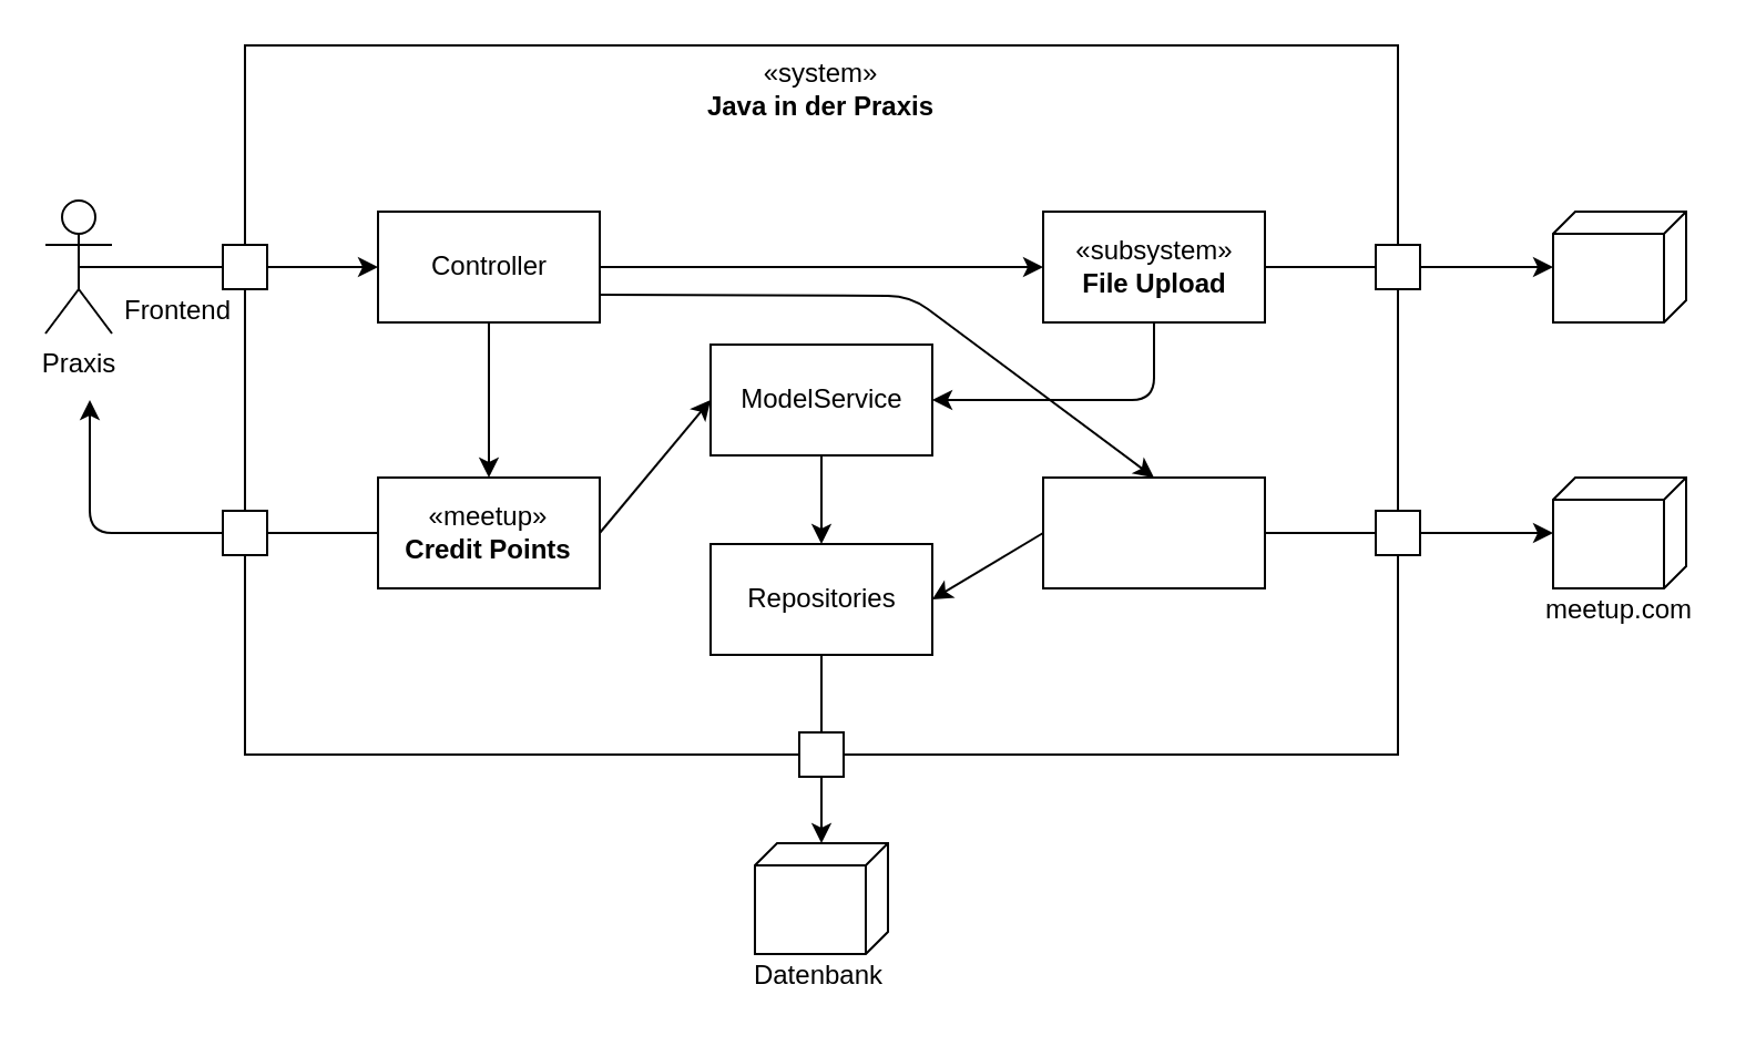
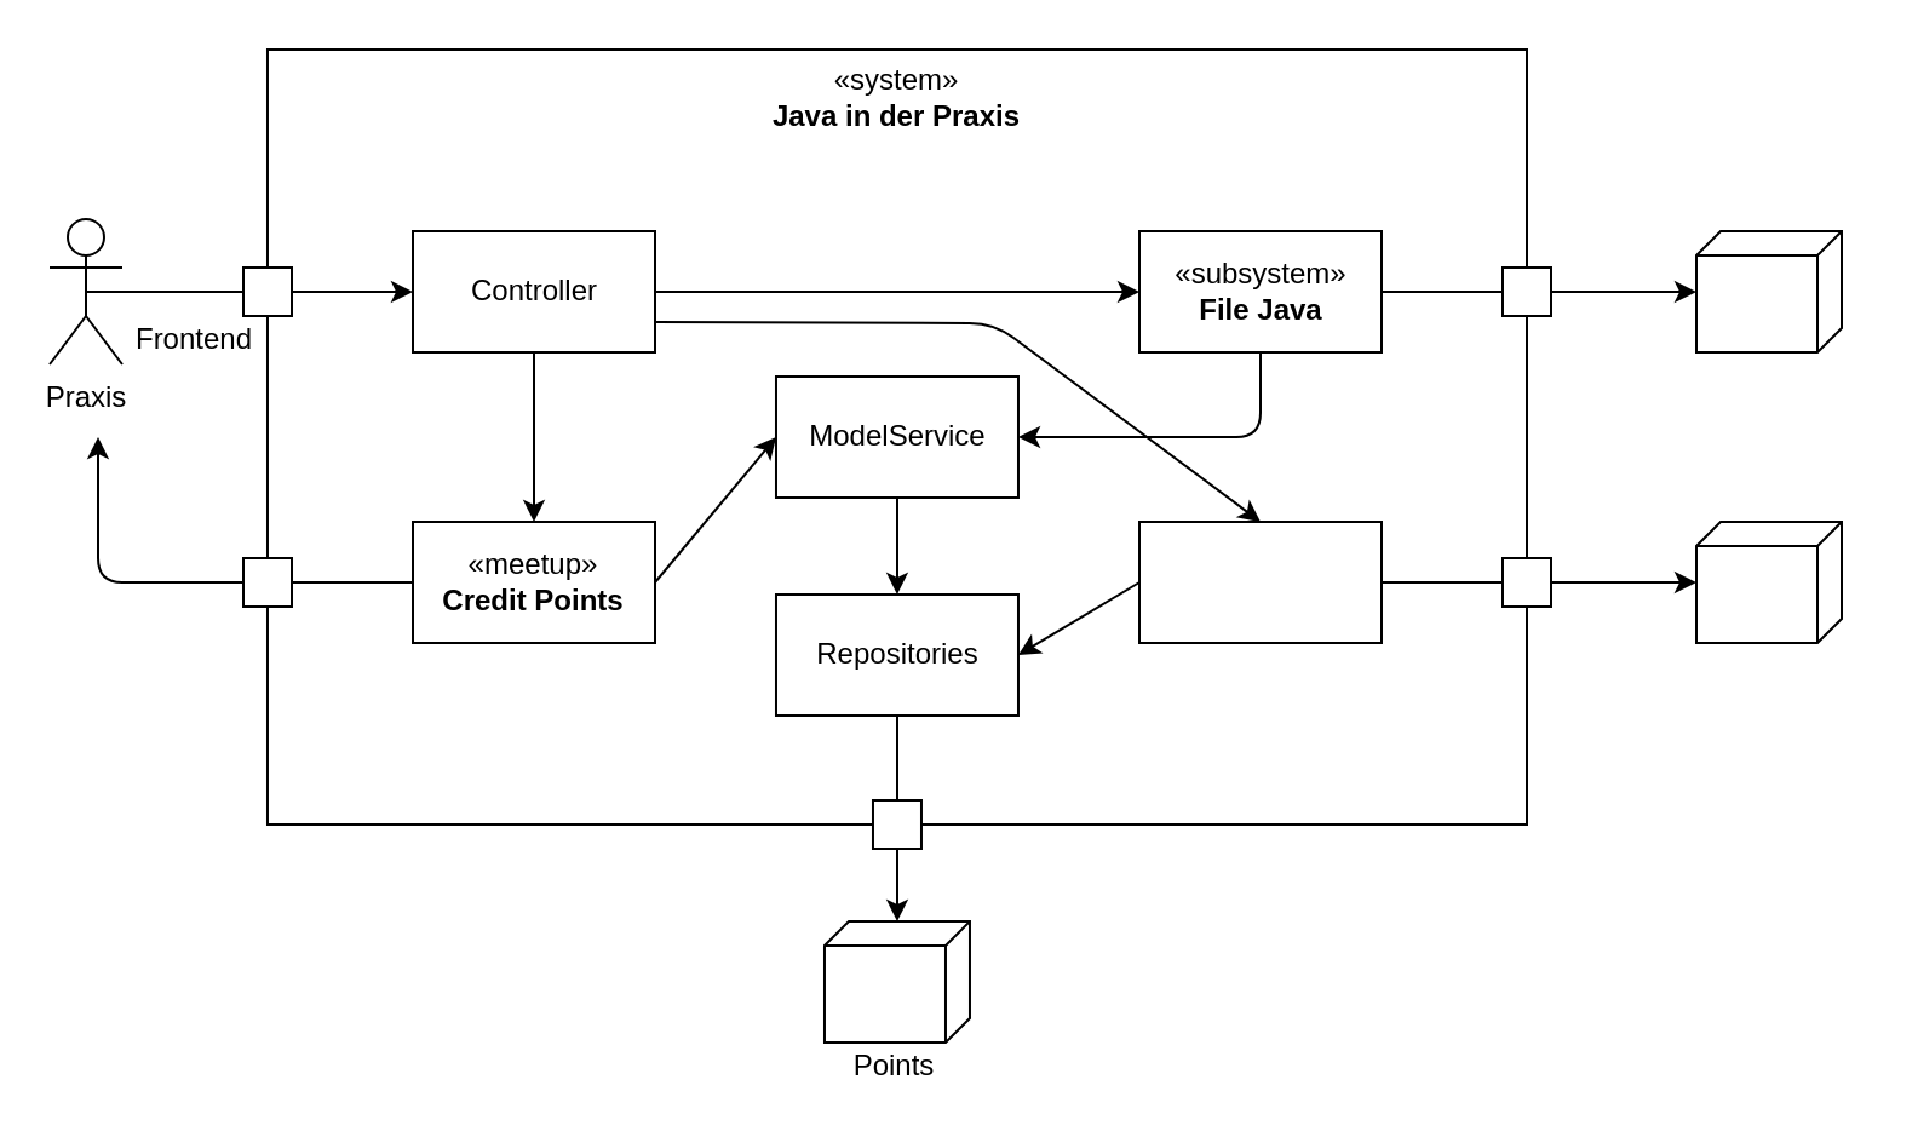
- <mxCell id="16" value="&lt;div&gt;«subsystem»&lt;b&gt;&lt;br&gt;&lt;/b&gt;&lt;/div&gt;&lt;div&gt;&lt;b&gt;File Upload&lt;/b&gt;&lt;/div&gt;" style="text;html=1;strokeColor=none;fillColor=none;align=center;verticalAlign=middle;whiteSpace=wrap;rounded=0;" vertex="1" parent="1"><mxGeometry x="476.57" y="105" width="86.87" height="30" as="geometry" /></mxCell>
+ <mxCell id="16" value="&lt;div&gt;«subsystem»&lt;b&gt;&lt;br&gt;&lt;/b&gt;&lt;/div&gt;&lt;div&gt;&lt;b&gt;File Java&lt;/b&gt;&lt;/div&gt;" style="text;html=1;strokeColor=none;fillColor=none;align=center;verticalAlign=middle;whiteSpace=wrap;rounded=0;" vertex="1" parent="1"><mxGeometry x="476.57" y="105" width="86.87" height="30" as="geometry" /></mxCell>
- <mxCell id="21" value="meetup.com" style="text;html=1;strokeColor=none;fillColor=none;align=center;verticalAlign=middle;whiteSpace=wrap;rounded=0;" vertex="1" parent="1"><mxGeometry x="690" y="265" width="80" height="20" as="geometry" /></mxCell>
- <mxCell id="9" value="Datenbank" style="text;html=1;strokeColor=none;fillColor=none;align=center;verticalAlign=middle;whiteSpace=wrap;rounded=0;" vertex="1" parent="1"><mxGeometry x="334" y="430" width="70" height="20" as="geometry" /></mxCell>
+ <mxCell id="9" value="Points" style="text;html=1;strokeColor=none;fillColor=none;align=center;verticalAlign=middle;whiteSpace=wrap;rounded=0;" vertex="1" parent="1"><mxGeometry x="334" y="430" width="70" height="20" as="geometry" /></mxCell>
